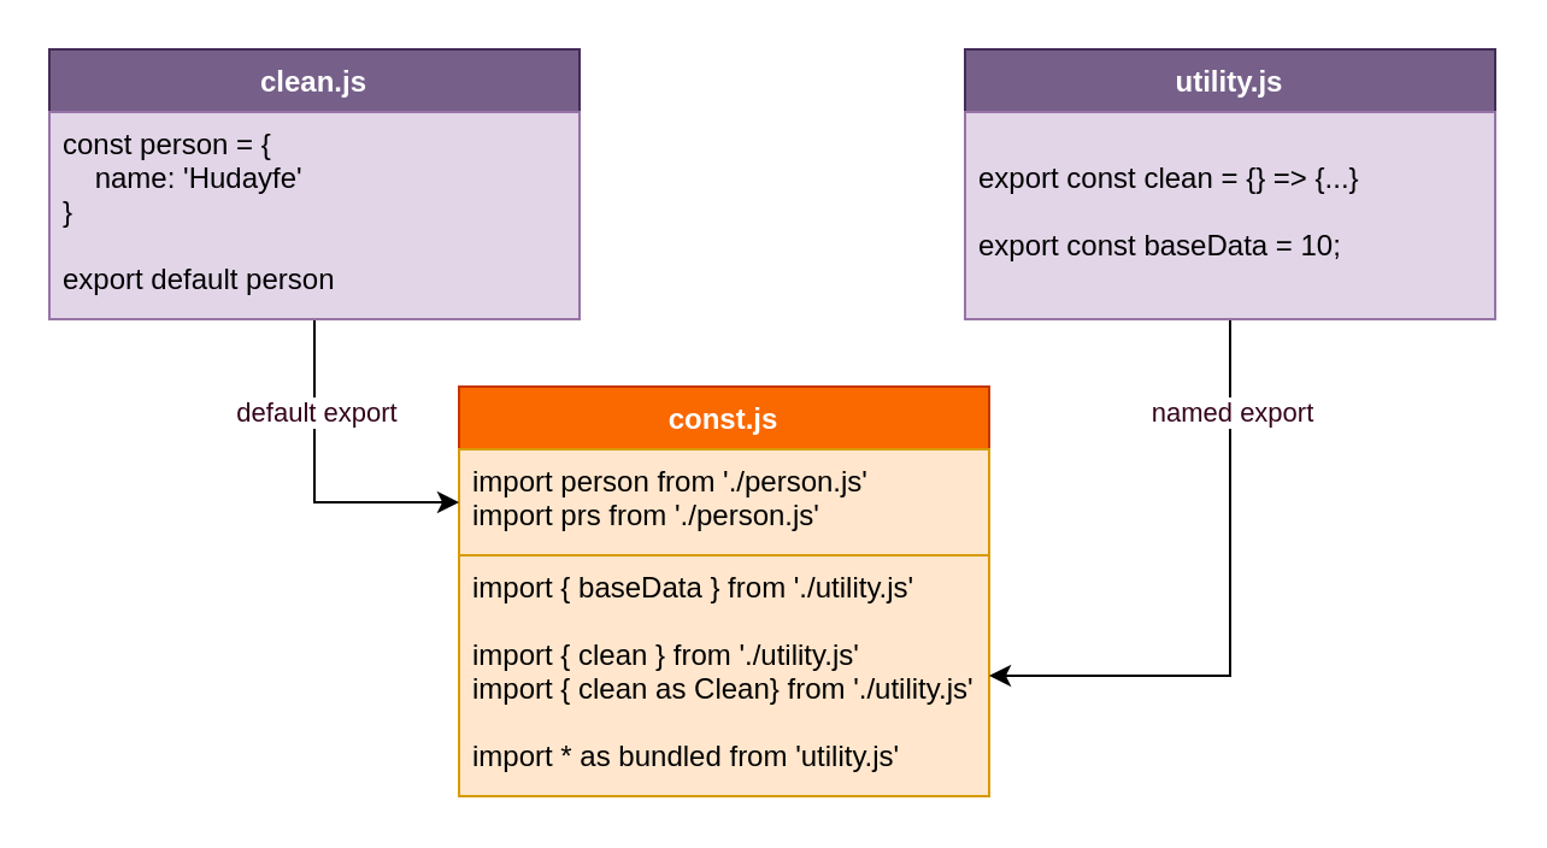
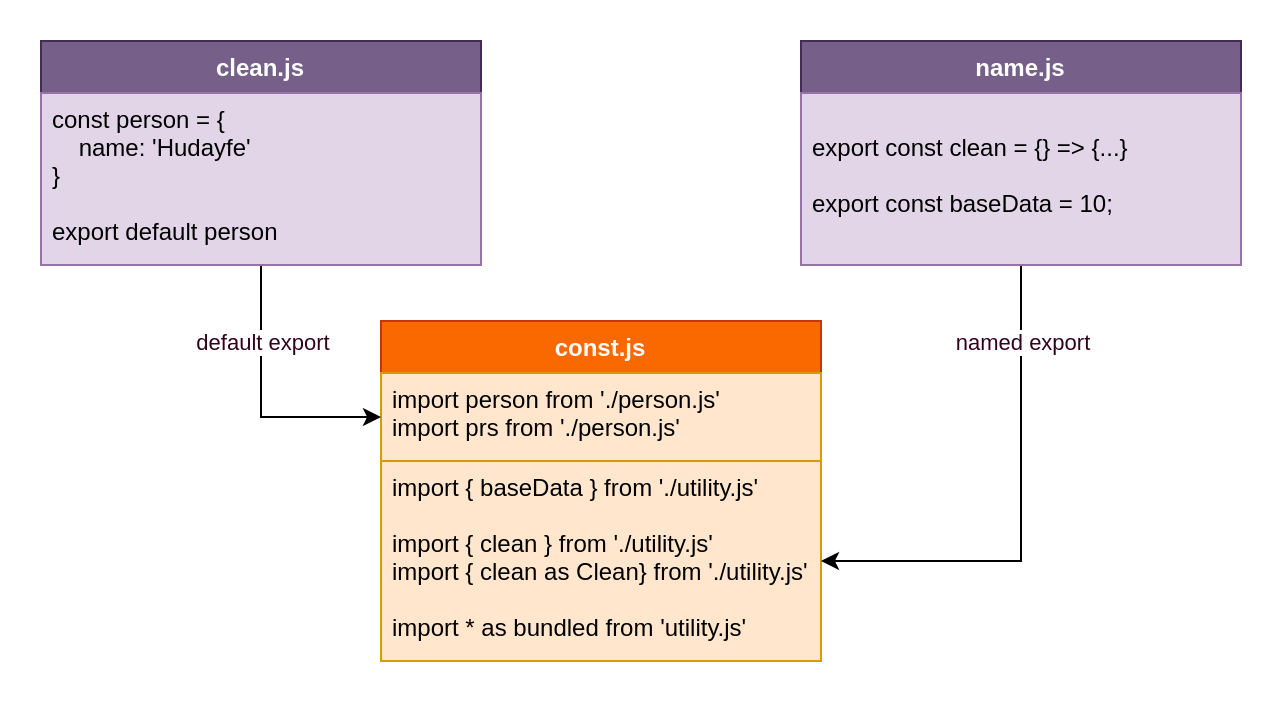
- <mxCell id="11" value="utility.js" style="swimlane;fontStyle=1;align=center;verticalAlign=top;childLayout=stackLayout;horizontal=1;startSize=26;horizontalStack=0;resizeParent=1;resizeParentMax=0;resizeLast=0;collapsible=1;marginBottom=0;rounded=0;shadow=0;glass=0;sketch=0;strokeColor=#432D57;fillColor=#76608a;gradientDirection=north;fontColor=#ffffff;" vertex="1" parent="1"><mxGeometry x="400" y="20" width="220" height="112" as="geometry" /></mxCell>
+ <mxCell id="11" value="name.js" style="swimlane;fontStyle=1;align=center;verticalAlign=top;childLayout=stackLayout;horizontal=1;startSize=26;horizontalStack=0;resizeParent=1;resizeParentMax=0;resizeLast=0;collapsible=1;marginBottom=0;rounded=0;shadow=0;glass=0;sketch=0;strokeColor=#432D57;fillColor=#76608a;gradientDirection=north;fontColor=#ffffff;" vertex="1" parent="1"><mxGeometry x="400" y="20" width="220" height="112" as="geometry" /></mxCell>
